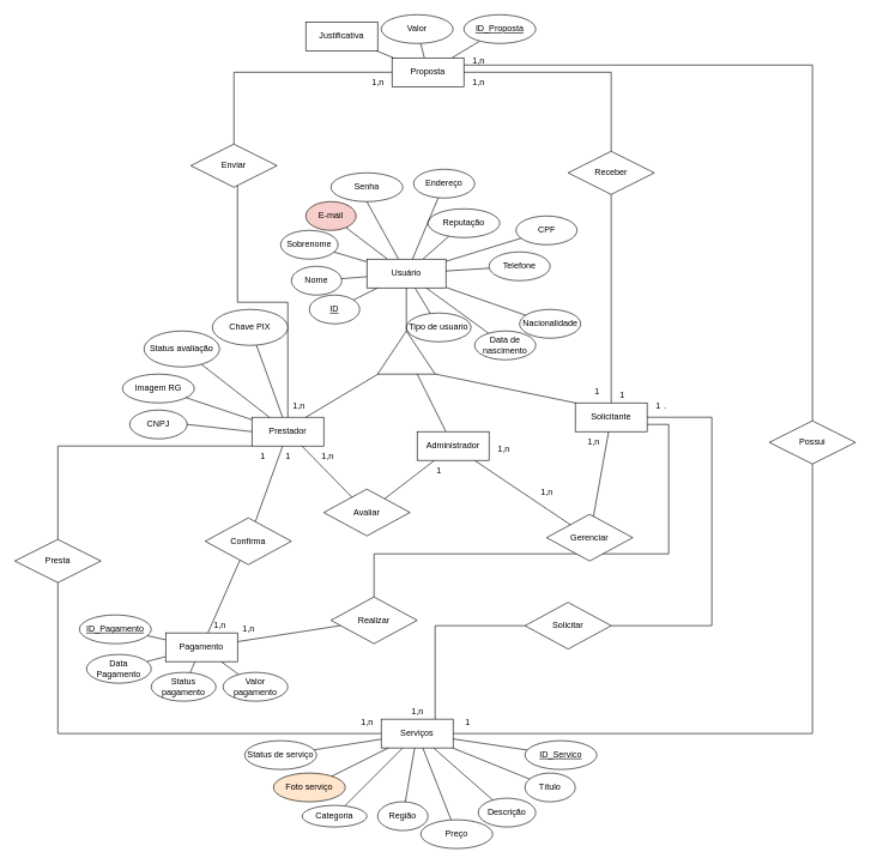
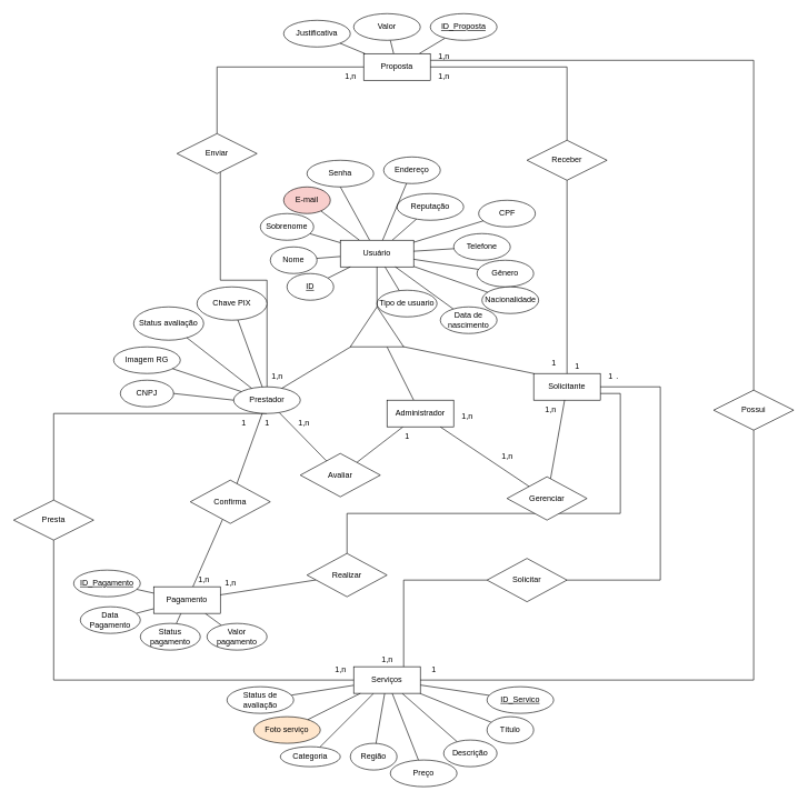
- <mxCell id="112" value="Justificativa" style="whiteSpace=wrap;html=1;align=center;rounded=0;" vertex="1" parent="1"><mxGeometry x="425" y="30" width="100" height="40" as="geometry" /></mxCell>
+ <mxCell id="112" value="Justificativa" style="ellipse;whiteSpace=wrap;html=1;align=center;rounded=0;" vertex="1" parent="1"><mxGeometry x="425" y="30" width="100" height="40" as="geometry" /></mxCell>
+ <mxCell id="122" value="" style="endArrow=none;html=1;rounded=0;" edge="1" parent="1" source="48" target="115"><mxGeometry relative="1" as="geometry"><mxPoint x="560" y="434" as="sourcePoint" /><mxPoint x="525" y="437" as="targetPoint" /></mxGeometry></mxCell>
+ <mxCell id="115" value="Gênero" style="ellipse;whiteSpace=wrap;html=1;align=center;rounded=0;" vertex="1" parent="1"><mxGeometry x="715" y="390" width="85" height="40" as="geometry" /></mxCell>
- <mxCell id="19" value="Prestador" style="whiteSpace=wrap;html=1;align=center;rounded=0;" parent="1" vertex="1"><mxGeometry x="350" y="580" width="100" height="40" as="geometry" /></mxCell>
+ <mxCell id="19" value="Prestador" style="ellipse;whiteSpace=wrap;html=1;align=center;" parent="1" vertex="1"><mxGeometry x="350" y="580" width="100" height="40" as="geometry" /></mxCell>
- <mxCell id="107" value="Status de serviço" style="ellipse;whiteSpace=wrap;html=1;align=center;rounded=0;" parent="1" vertex="1"><mxGeometry x="340" y="1030" width="100" height="40" as="geometry" /></mxCell>
+ <mxCell id="107" value="Status de avaliação" style="ellipse;whiteSpace=wrap;html=1;align=center;rounded=0;" parent="1" vertex="1"><mxGeometry x="340" y="1030" width="100" height="40" as="geometry" /></mxCell>
